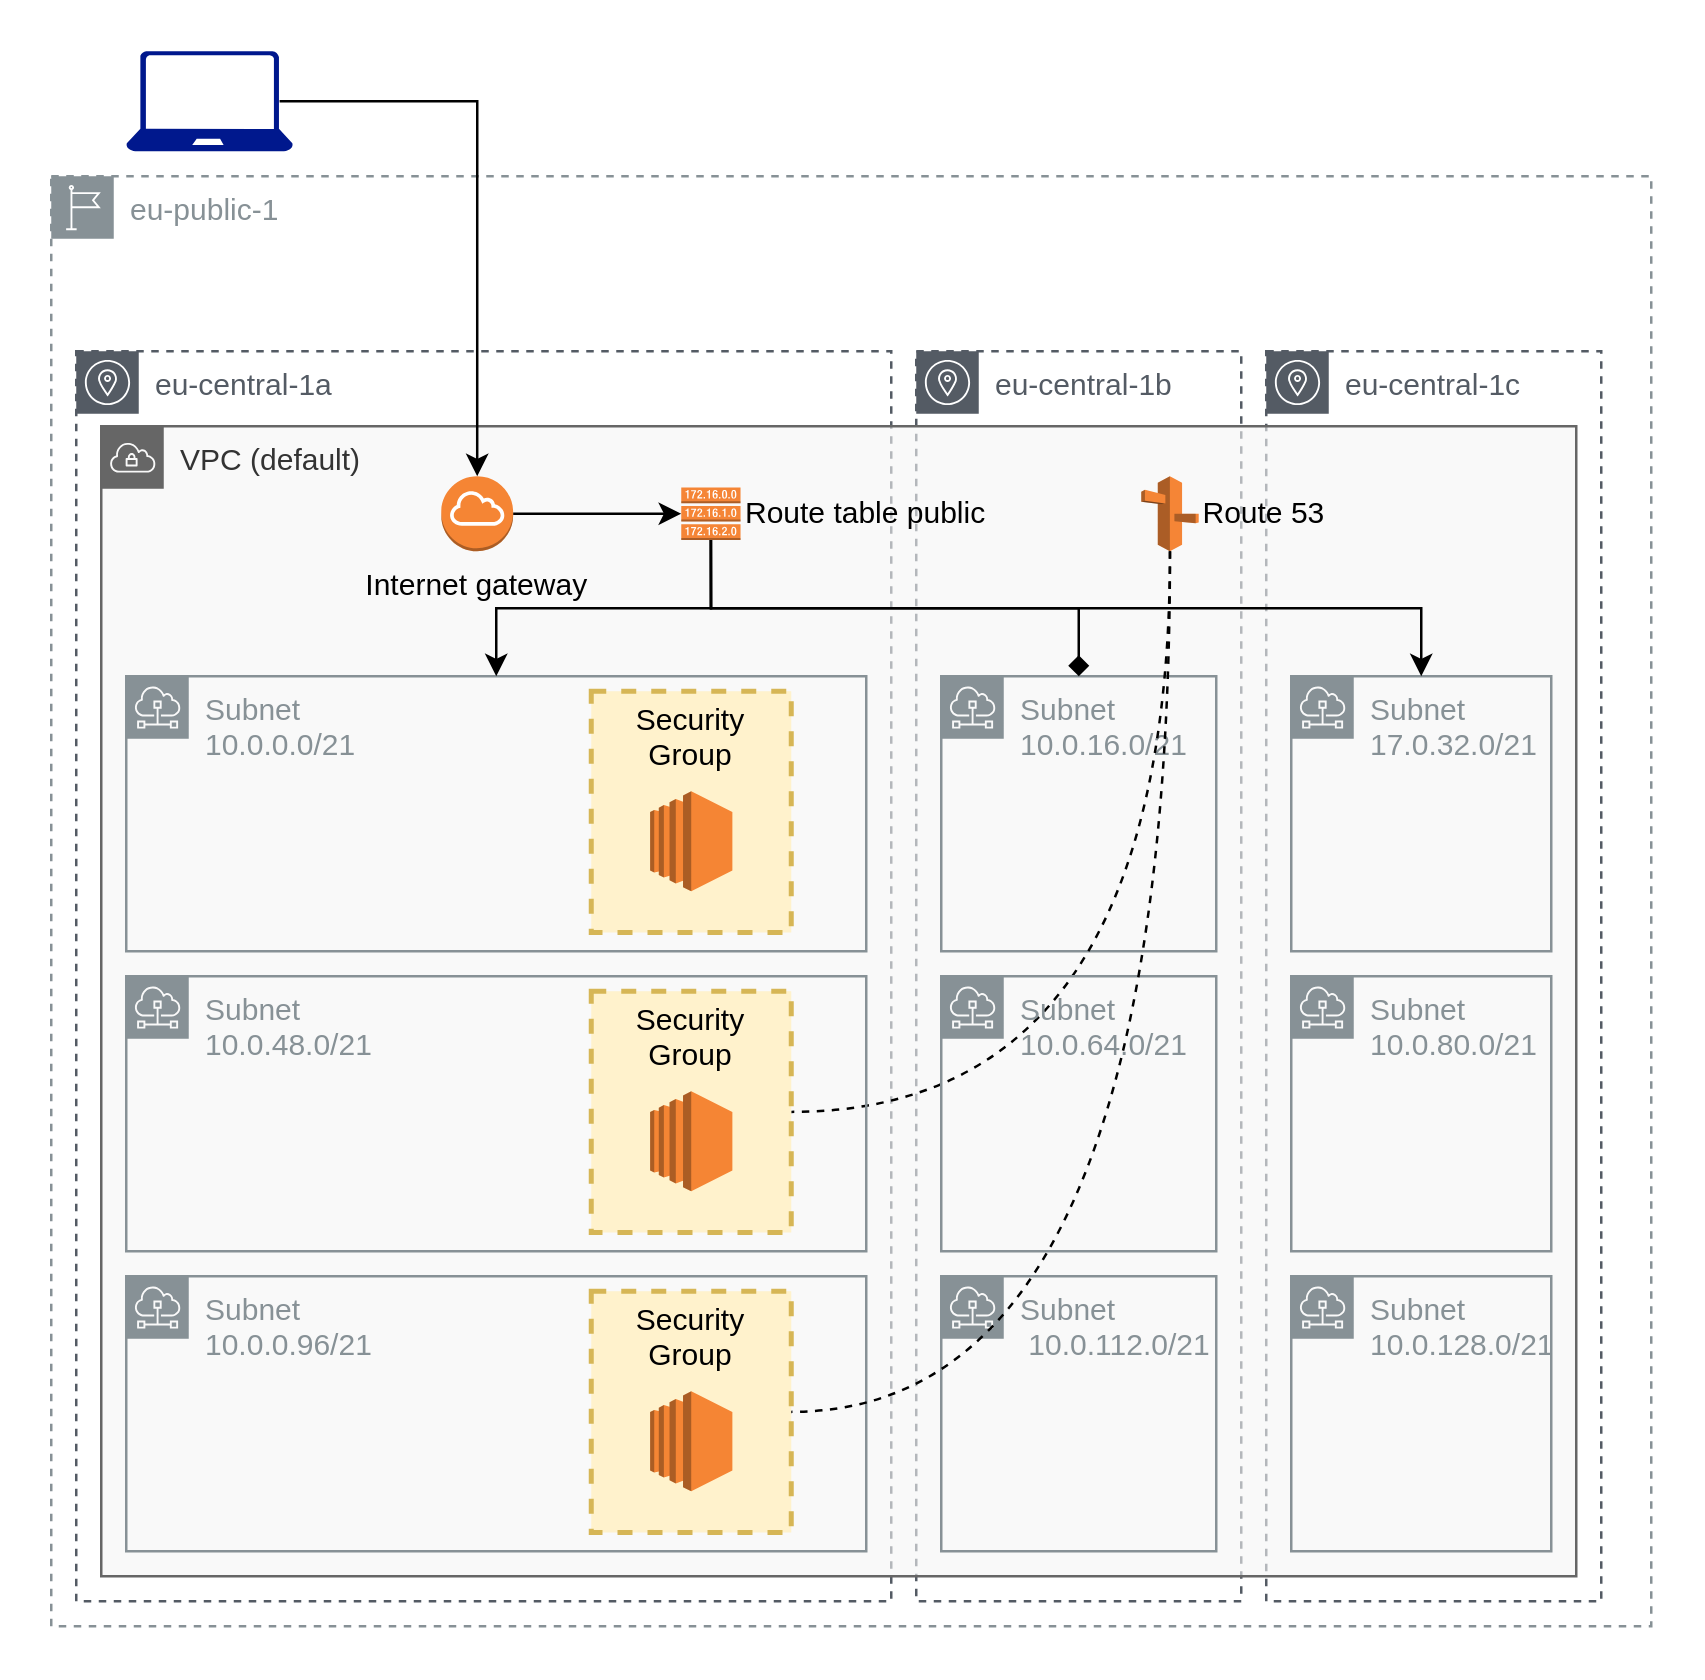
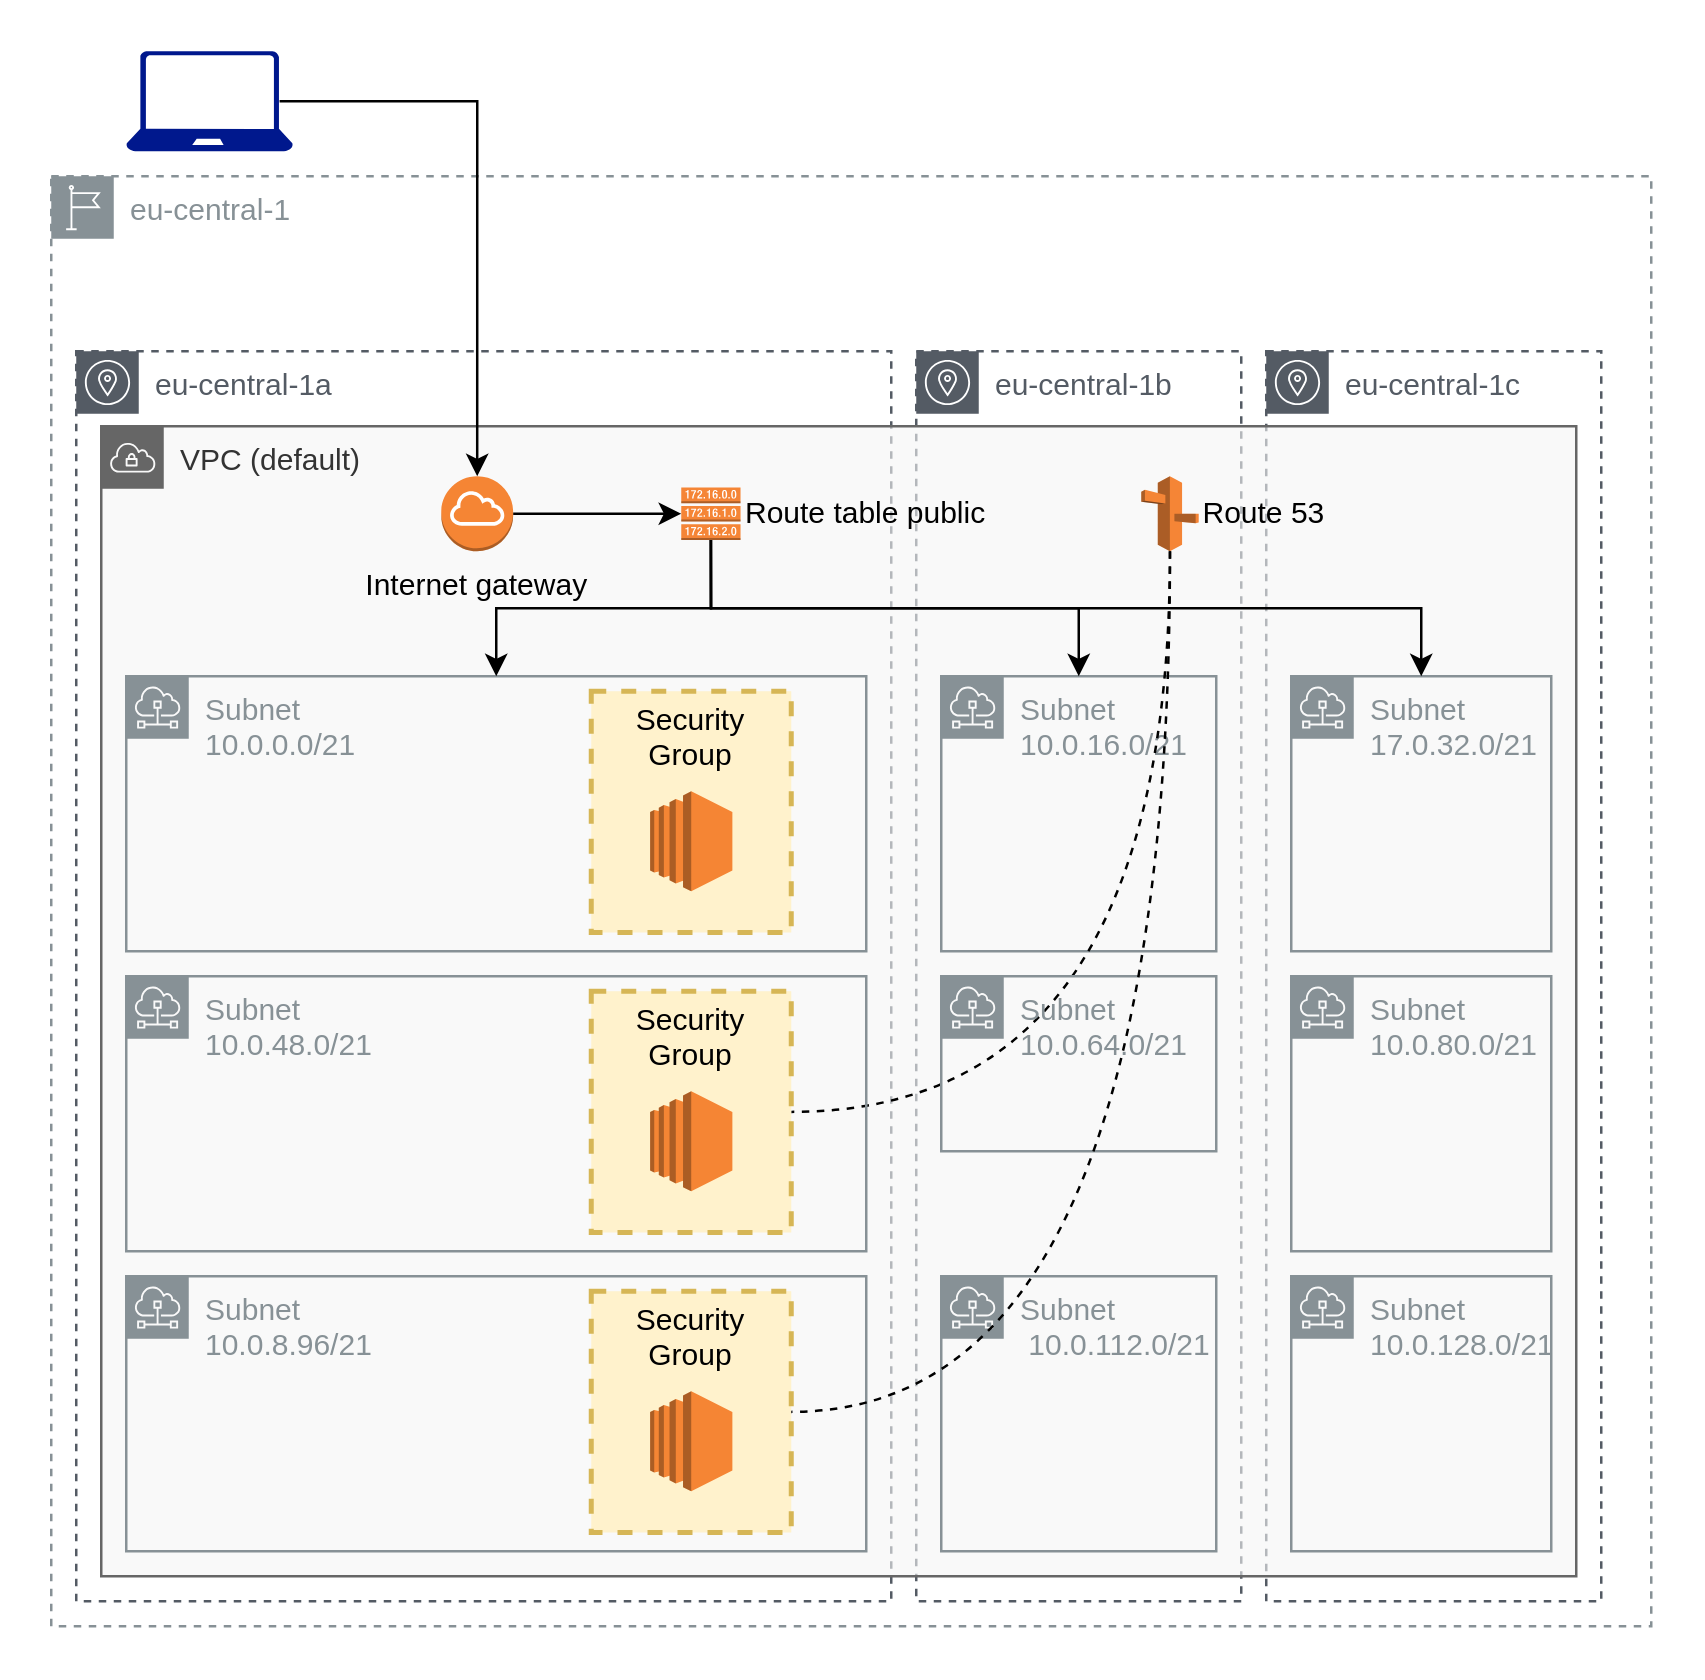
- <mxCell id="2" value="eu-public-1" style="outlineConnect=0;gradientColor=none;html=1;whiteSpace=wrap;fontSize=12;fontStyle=0;shape=mxgraph.aws4.group;grIcon=mxgraph.aws4.group_region;strokeColor=#879196;fillColor=none;verticalAlign=top;align=left;spacingLeft=30;fontColor=#879196;dashed=1;" parent="1" vertex="1"><mxGeometry x="20" y="70" width="640" height="580" as="geometry" /></mxCell>
+ <mxCell id="2" value="eu-central-1" style="outlineConnect=0;gradientColor=none;html=1;whiteSpace=wrap;fontSize=12;fontStyle=0;shape=mxgraph.aws4.group;grIcon=mxgraph.aws4.group_region;strokeColor=#879196;fillColor=none;verticalAlign=top;align=left;spacingLeft=30;fontColor=#879196;dashed=1;" parent="1" vertex="1"><mxGeometry x="20" y="70" width="640" height="580" as="geometry" /></mxCell>
- <mxCell id="14" style="edgeStyle=orthogonalEdgeStyle;rounded=0;orthogonalLoop=1;jettySize=auto;html=1;exitX=0.5;exitY=1;exitDx=0;exitDy=0;exitPerimeter=0;endArrow=diamond;" parent="1" source="17" target="13" edge="1"><mxGeometry relative="1" as="geometry" /></mxCell>
+ <mxCell id="14" style="edgeStyle=orthogonalEdgeStyle;rounded=0;orthogonalLoop=1;jettySize=auto;html=1;exitX=0.5;exitY=1;exitDx=0;exitDy=0;exitPerimeter=0;" parent="1" source="17" target="13" edge="1"><mxGeometry relative="1" as="geometry" /></mxCell>
- <mxCell id="24" value="Subnet&lt;br&gt;10.0.64.0/21" style="outlineConnect=0;gradientColor=none;html=1;whiteSpace=wrap;fontSize=12;fontStyle=0;shape=mxgraph.aws4.group;grIcon=mxgraph.aws4.group_subnet;strokeColor=#879196;fillColor=none;verticalAlign=top;align=left;spacingLeft=30;fontColor=#879196;dashed=0;" vertex="1" parent="1"><mxGeometry x="376" y="390" width="110" height="110" as="geometry" /></mxCell>
+ <mxCell id="24" value="Subnet&lt;br&gt;10.0.64.0/21" style="outlineConnect=0;gradientColor=none;html=1;whiteSpace=wrap;fontSize=12;fontStyle=0;shape=mxgraph.aws4.group;grIcon=mxgraph.aws4.group_subnet;strokeColor=#879196;fillColor=none;verticalAlign=top;align=left;spacingLeft=30;fontColor=#879196;dashed=0;" vertex="1" parent="1"><mxGeometry x="376" y="390" width="110" height="70" as="geometry" /></mxCell>
- <mxCell id="27" value="Subnet &lt;br&gt;10.0.0.96/21" style="outlineConnect=0;gradientColor=none;html=1;whiteSpace=wrap;fontSize=12;fontStyle=0;shape=mxgraph.aws4.group;grIcon=mxgraph.aws4.group_subnet;strokeColor=#879196;fillColor=none;verticalAlign=top;align=left;spacingLeft=30;fontColor=#879196;dashed=0;" vertex="1" parent="1"><mxGeometry x="50" y="510" width="296" height="110" as="geometry" /></mxCell>
+ <mxCell id="27" value="Subnet &lt;br&gt;10.0.8.96/21" style="outlineConnect=0;gradientColor=none;html=1;whiteSpace=wrap;fontSize=12;fontStyle=0;shape=mxgraph.aws4.group;grIcon=mxgraph.aws4.group_subnet;strokeColor=#879196;fillColor=none;verticalAlign=top;align=left;spacingLeft=30;fontColor=#879196;dashed=0;" vertex="1" parent="1"><mxGeometry x="50" y="510" width="296" height="110" as="geometry" /></mxCell>
